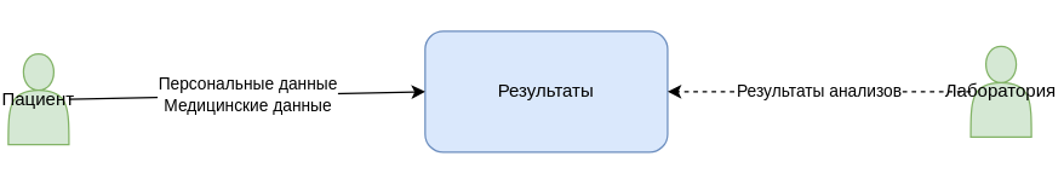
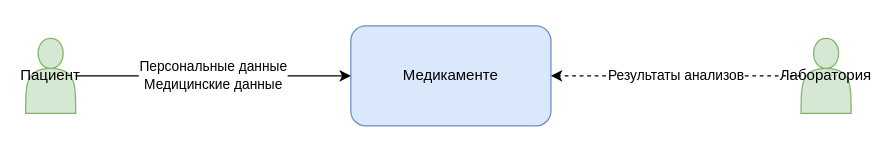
- <mxCell id="2" value="Результаты" style="rounded=1;whiteSpace=wrap;html=1;fillColor=#dae8fc;strokeColor=#6c8ebf;" parent="1" vertex="1"><mxGeometry x="280" y="20" width="160" height="80" as="geometry" /></mxCell>
+ <mxCell id="2" value="Медикаменте" style="rounded=1;whiteSpace=wrap;html=1;fillColor=#dae8fc;strokeColor=#6c8ebf;" parent="1" vertex="1"><mxGeometry x="280" y="20" width="160" height="80" as="geometry" /></mxCell>
- <mxCell id="3" value="Пациент" style="shape=actor;whiteSpace=wrap;html=1;fillColor=#d5e8d4;strokeColor=#82b366;" parent="1" vertex="1"><mxGeometry x="5" y="35" width="40" height="60" as="geometry" /></mxCell>
+ <mxCell id="3" value="Пациент" style="shape=actor;whiteSpace=wrap;html=1;fillColor=#d5e8d4;strokeColor=#82b366;" parent="1" vertex="1"><mxGeometry x="20" y="30" width="40" height="60" as="geometry" /></mxCell>
